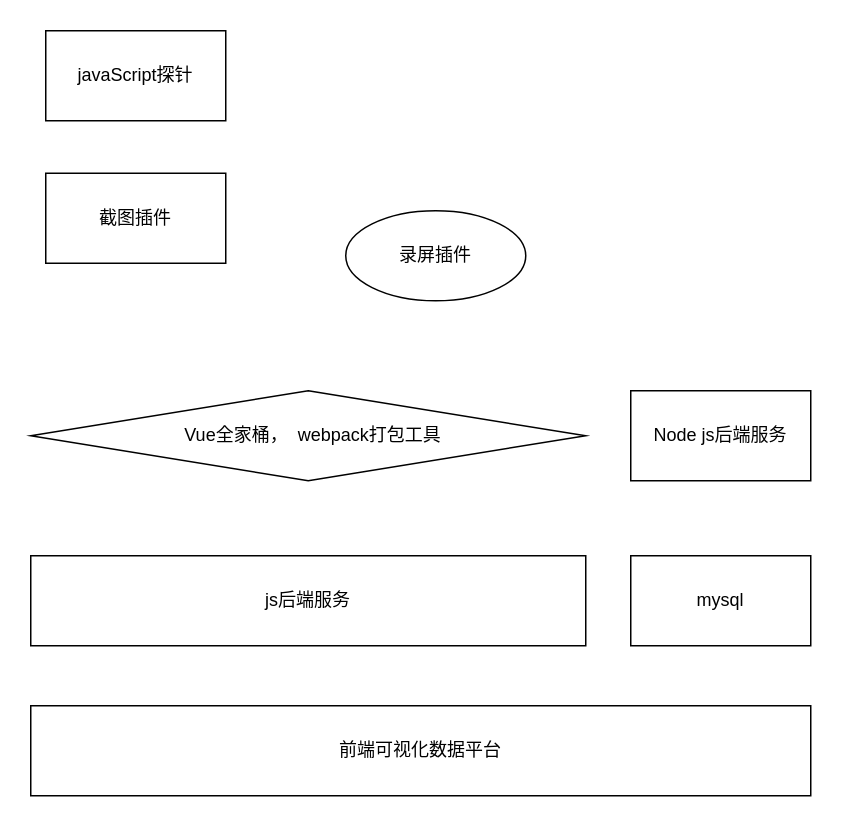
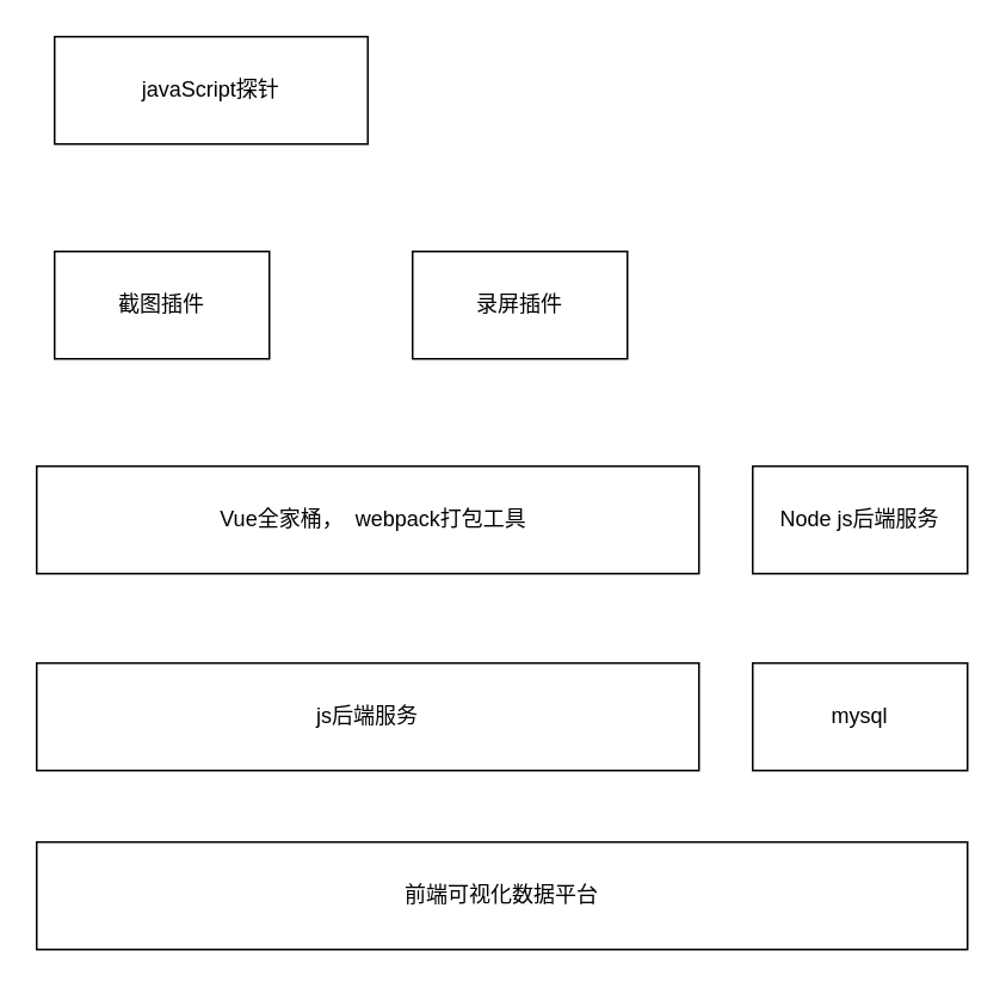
- <mxCell id="2" value="javaScript探针" style="rounded=0;whiteSpace=wrap;html=1;" parent="1" vertex="1"><mxGeometry x="30" y="20" width="120" height="60" as="geometry" /></mxCell>
+ <mxCell id="2" value="javaScript探针" style="rounded=0;whiteSpace=wrap;html=1;" parent="1" vertex="1"><mxGeometry x="30" y="20" width="175" height="60" as="geometry" /></mxCell>
- <mxCell id="3" value="截图插件" style="whiteSpace=wrap;html=1;" parent="1" vertex="1"><mxGeometry x="30" y="115" width="120" height="60" as="geometry" /></mxCell>
+ <mxCell id="3" value="截图插件" style="whiteSpace=wrap;html=1;" parent="1" vertex="1"><mxGeometry x="30" y="140" width="120" height="60" as="geometry" /></mxCell>
- <mxCell id="4" value="录屏插件" style="ellipse;whiteSpace=wrap;html=1;" parent="1" vertex="1"><mxGeometry x="230" y="140" width="120" height="60" as="geometry" /></mxCell>
+ <mxCell id="4" value="录屏插件" style="whiteSpace=wrap;html=1;" parent="1" vertex="1"><mxGeometry x="230" y="140" width="120" height="60" as="geometry" /></mxCell>
- <mxCell id="5" value="&amp;nbsp; Vue全家桶，&amp;nbsp; webpack打包工具" style="rhombus;whiteSpace=wrap;html=1;" parent="1" vertex="1"><mxGeometry x="20" y="260" width="370" height="60" as="geometry" /></mxCell>
+ <mxCell id="5" value="&amp;nbsp; Vue全家桶，&amp;nbsp; webpack打包工具" style="whiteSpace=wrap;html=1;" parent="1" vertex="1"><mxGeometry x="20" y="260" width="370" height="60" as="geometry" /></mxCell>
